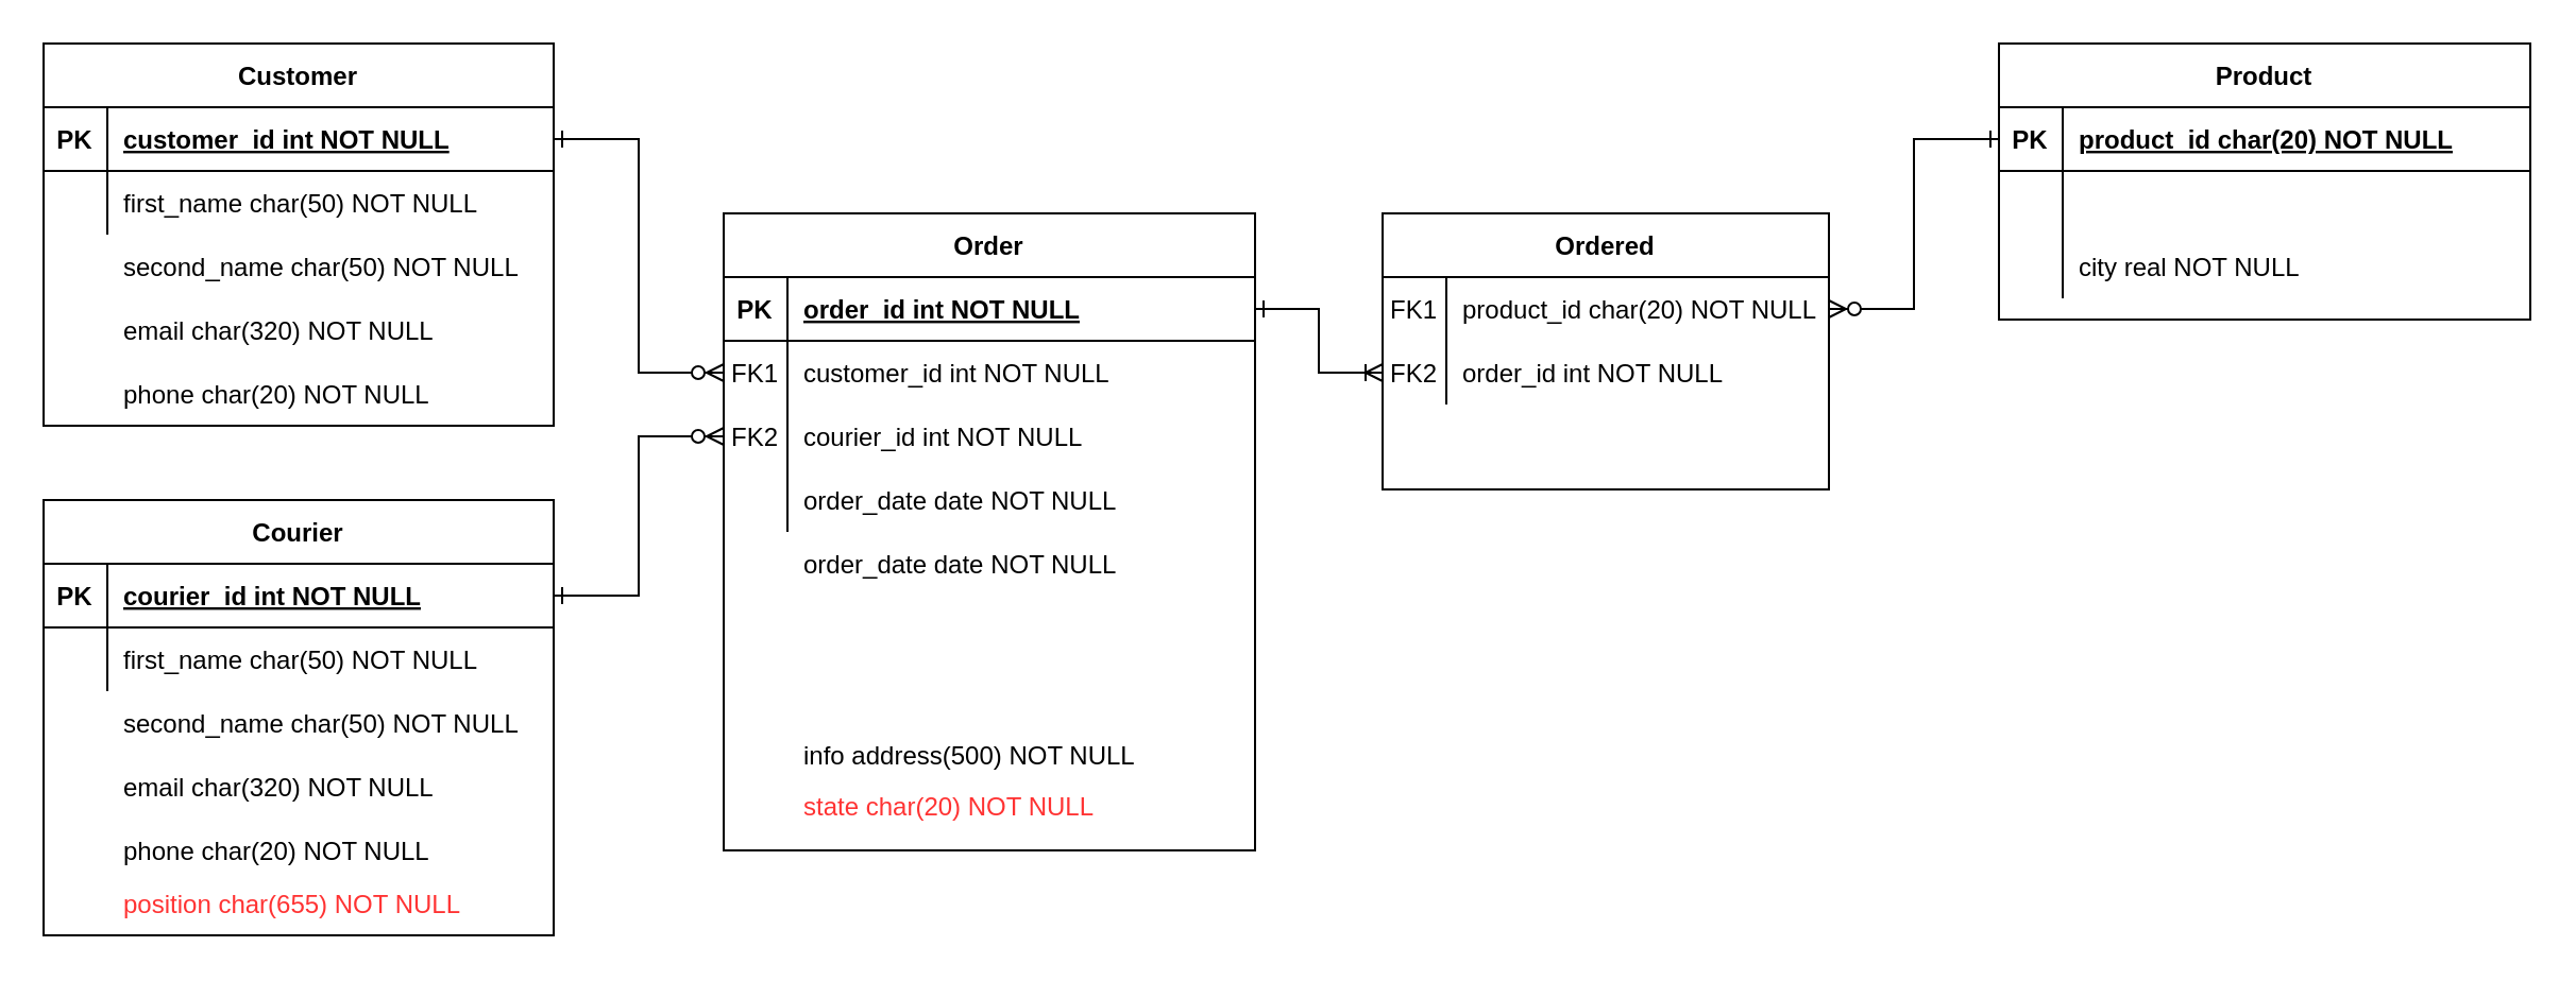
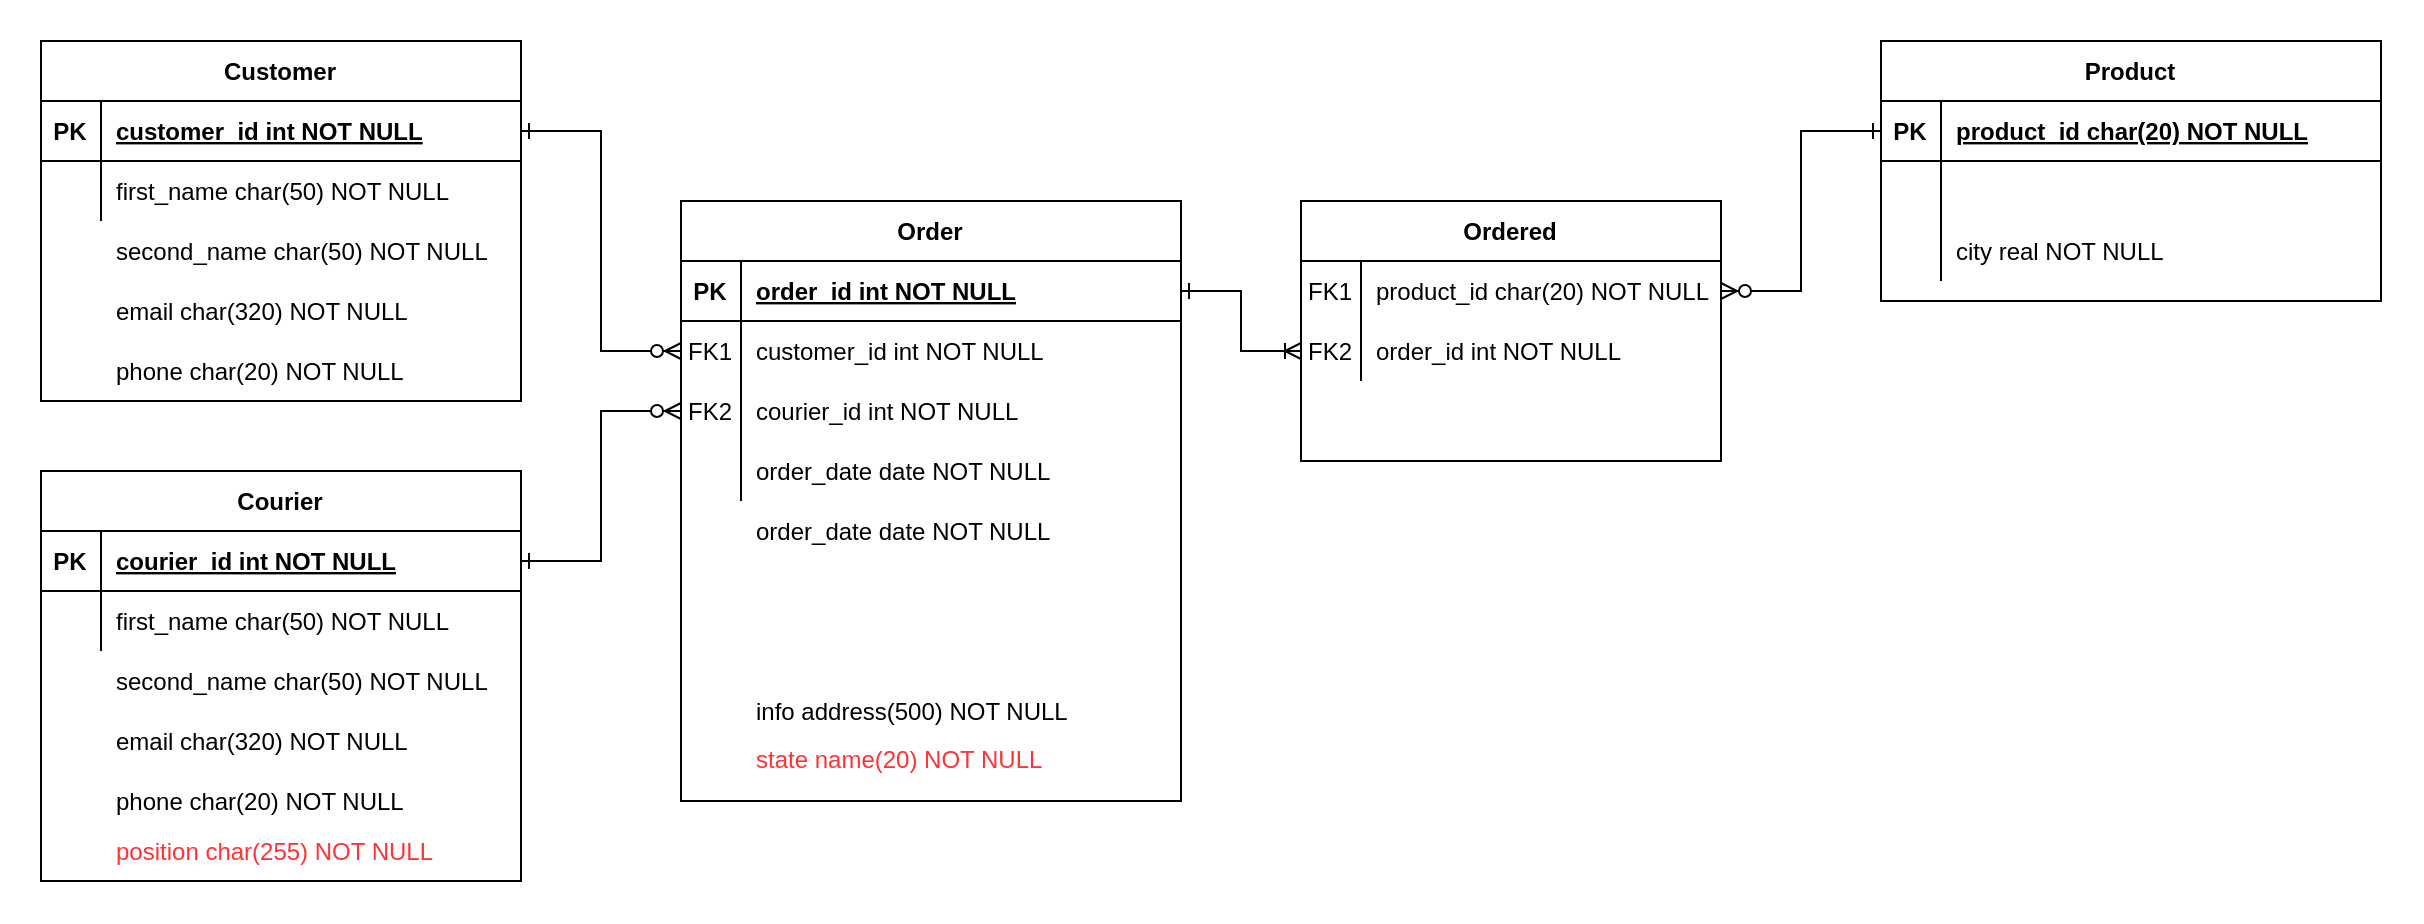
- <mxCell id="58" value="state char(20) NOT NULL" style="shape=partialRectangle;overflow=hidden;connectable=0;fillColor=none;top=0;left=0;bottom=0;right=0;align=left;spacingLeft=6;fontColor=#FF3333;" vertex="1" parent="56"><mxGeometry x="30" width="220" height="30" as="geometry" /></mxCell>
+ <mxCell id="58" value="state name(20) NOT NULL" style="shape=partialRectangle;overflow=hidden;connectable=0;fillColor=none;top=0;left=0;bottom=0;right=0;align=left;spacingLeft=6;fontColor=#FF3333;" vertex="1" parent="56"><mxGeometry x="30" width="220" height="30" as="geometry" /></mxCell>
- <mxCell id="69" value="position char(655) NOT NULL" style="shape=partialRectangle;overflow=hidden;connectable=0;fillColor=none;top=0;left=0;bottom=0;right=0;align=left;spacingLeft=6;strokeColor=#FF3333;fontColor=#FF3333;" vertex="1" parent="1"><mxGeometry x="50" y="410" width="210" height="30" as="geometry" /></mxCell>
+ <mxCell id="69" value="position char(255) NOT NULL" style="shape=partialRectangle;overflow=hidden;connectable=0;fillColor=none;top=0;left=0;bottom=0;right=0;align=left;spacingLeft=6;strokeColor=#FF3333;fontColor=#FF3333;" vertex="1" parent="1"><mxGeometry x="50" y="410" width="210" height="30" as="geometry" /></mxCell>
